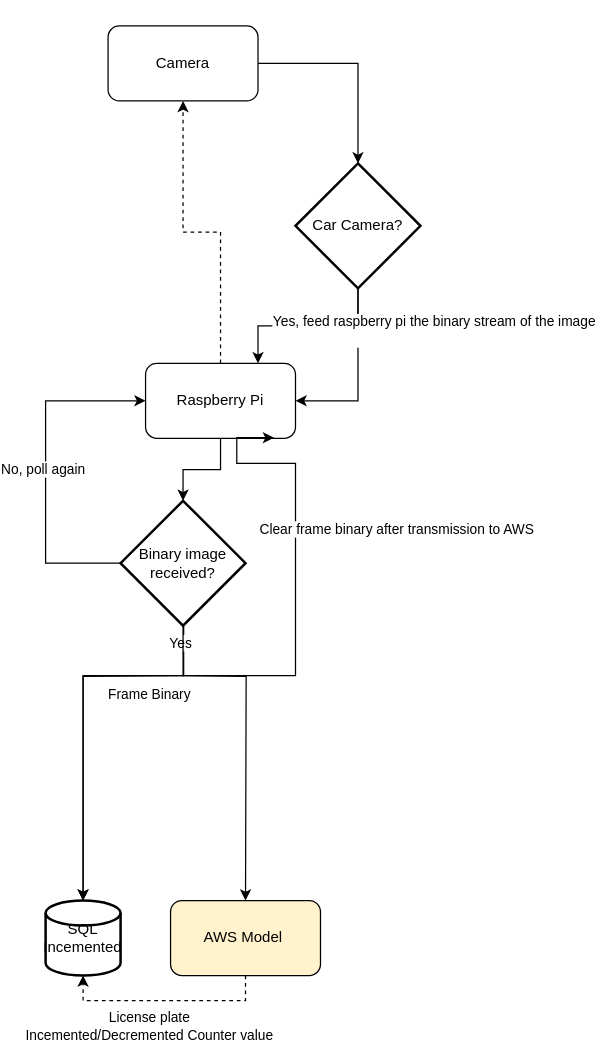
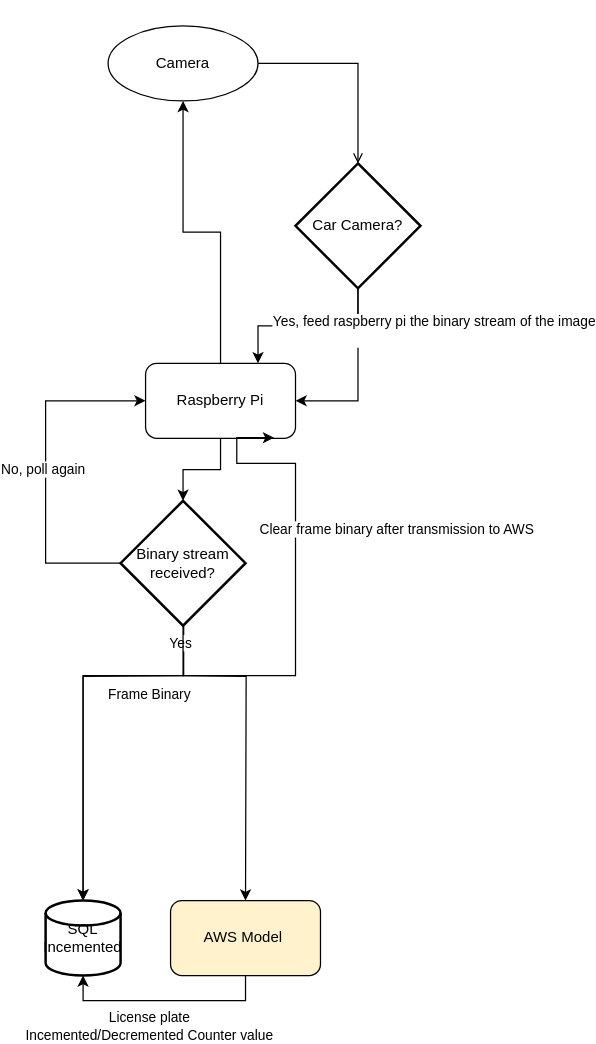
- <mxCell id="2" value="Camera" style="rounded=1;whiteSpace=wrap;html=1;" vertex="1" parent="1"><mxGeometry x="70" y="20" width="120" height="60" as="geometry" /></mxCell>
+ <mxCell id="2" value="Camera" style="ellipse;whiteSpace=wrap;html=1;" vertex="1" parent="1"><mxGeometry x="70" y="20" width="120" height="60" as="geometry" /></mxCell>
- <mxCell id="17" style="edgeStyle=orthogonalEdgeStyle;rounded=0;orthogonalLoop=1;jettySize=auto;html=1;entryX=0.5;entryY=0;entryDx=0;entryDy=0;entryPerimeter=0;" edge="1" parent="1" source="2" target="16"><mxGeometry relative="1" as="geometry" /></mxCell>
+ <mxCell id="17" style="edgeStyle=orthogonalEdgeStyle;rounded=0;orthogonalLoop=1;jettySize=auto;html=1;entryX=0.5;entryY=0;entryDx=0;entryDy=0;entryPerimeter=0;endArrow=open;" edge="1" parent="1" source="2" target="16"><mxGeometry relative="1" as="geometry" /></mxCell>
- <mxCell id="6" style="edgeStyle=orthogonalEdgeStyle;rounded=0;orthogonalLoop=1;jettySize=auto;html=1;entryX=0.5;entryY=1;entryDx=0;entryDy=0;dashed=1;" edge="1" parent="1" source="7" target="2"><mxGeometry relative="1" as="geometry"><mxPoint x="130" y="130" as="targetPoint" /></mxGeometry></mxCell>
+ <mxCell id="6" style="edgeStyle=orthogonalEdgeStyle;rounded=0;orthogonalLoop=1;jettySize=auto;html=1;entryX=0.5;entryY=1;entryDx=0;entryDy=0;" edge="1" parent="1" source="7" target="2"><mxGeometry relative="1" as="geometry"><mxPoint x="130" y="130" as="targetPoint" /></mxGeometry></mxCell>
- <mxCell id="20" value="Binary image received?" style="strokeWidth=2;html=1;shape=mxgraph.flowchart.decision;whiteSpace=wrap;" vertex="1" parent="1"><mxGeometry x="80" y="400" width="100" height="100" as="geometry" /></mxCell>
+ <mxCell id="20" value="Binary stream received?" style="strokeWidth=2;html=1;shape=mxgraph.flowchart.decision;whiteSpace=wrap;" vertex="1" parent="1"><mxGeometry x="80" y="400" width="100" height="100" as="geometry" /></mxCell>
- <mxCell id="10" style="edgeStyle=orthogonalEdgeStyle;rounded=0;orthogonalLoop=1;jettySize=auto;html=1;entryX=0.5;entryY=1;entryDx=0;entryDy=0;entryPerimeter=0;dashed=1;" edge="1" parent="1" source="9" target="8"><mxGeometry relative="1" as="geometry"><Array as="points"><mxPoint x="180" y="800" /><mxPoint x="50" y="800" /></Array></mxGeometry></mxCell>
+ <mxCell id="10" style="edgeStyle=orthogonalEdgeStyle;rounded=0;orthogonalLoop=1;jettySize=auto;html=1;entryX=0.5;entryY=1;entryDx=0;entryDy=0;entryPerimeter=0;" edge="1" parent="1" source="9" target="8"><mxGeometry relative="1" as="geometry"><Array as="points"><mxPoint x="180" y="800" /><mxPoint x="50" y="800" /></Array></mxGeometry></mxCell>
